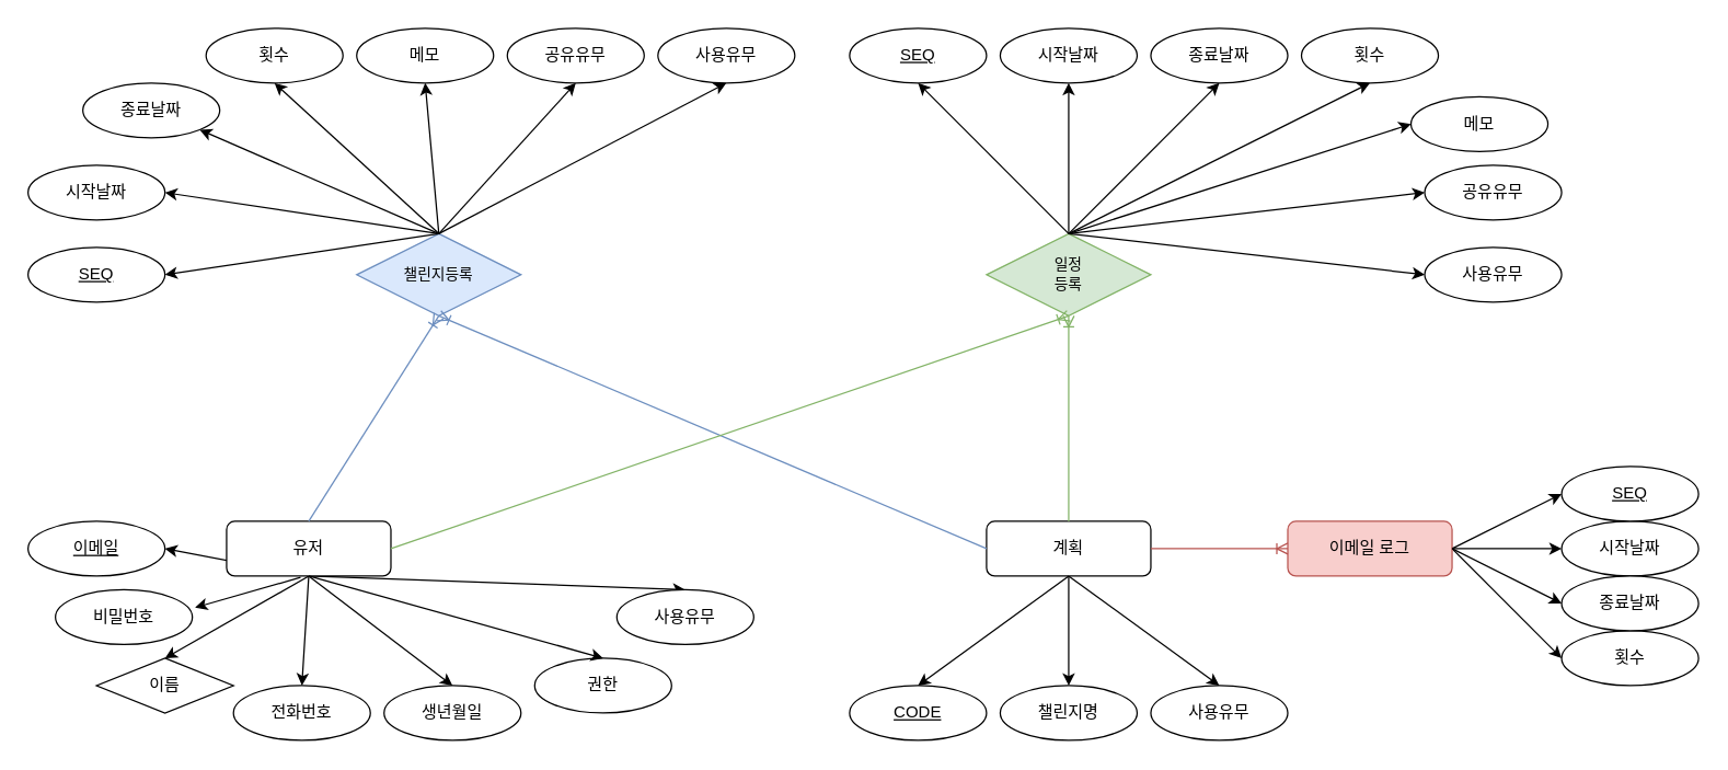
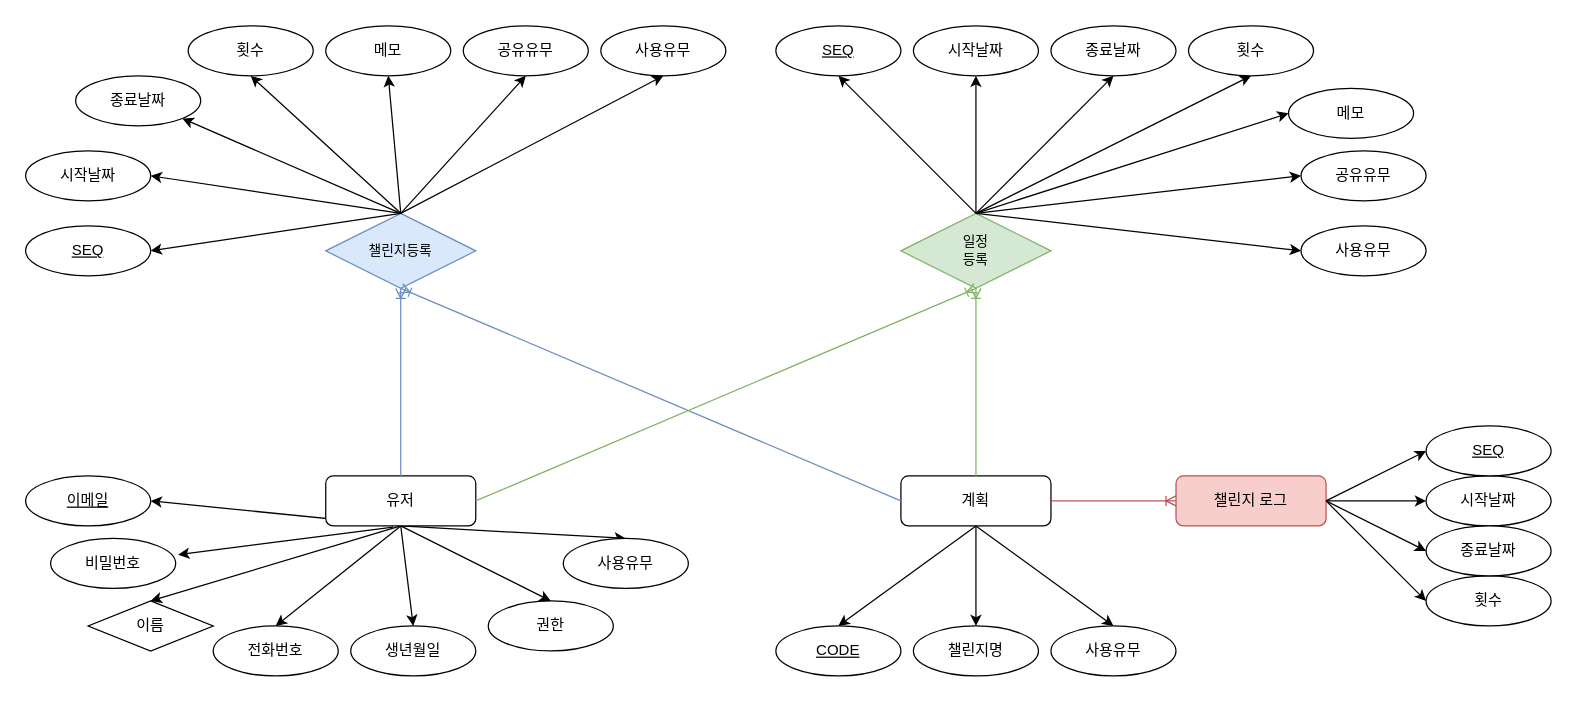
- <mxCell id="8" value="유저" style="rounded=1;whiteSpace=wrap;html=1;" parent="1" vertex="1"><mxGeometry x="165" y="380" width="120" height="40" as="geometry" /></mxCell>
+ <mxCell id="8" value="유저" style="rounded=1;whiteSpace=wrap;html=1;" parent="1" vertex="1"><mxGeometry x="260" y="380" width="120" height="40" as="geometry" /></mxCell>
- <mxCell id="58" value="이메일 로그" style="rounded=1;whiteSpace=wrap;html=1;fillColor=#f8cecc;strokeColor=#b85450;" parent="1" vertex="1"><mxGeometry x="940" y="380" width="120" height="40" as="geometry" /></mxCell>
+ <mxCell id="58" value="챌린지 로그" style="rounded=1;whiteSpace=wrap;html=1;fillColor=#f8cecc;strokeColor=#b85450;" parent="1" vertex="1"><mxGeometry x="940" y="380" width="120" height="40" as="geometry" /></mxCell>
